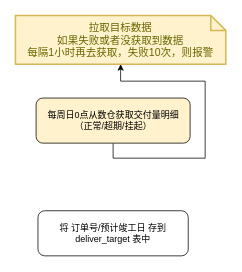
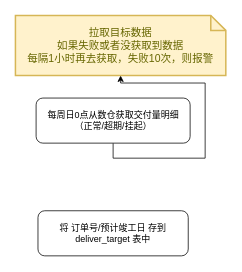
- <mxCell id="5" value="拉取目标数据&lt;br&gt;如果失败或者没获取到数据&lt;br&gt;每隔1小时再去获取，失败10次，则报警" style="shape=note;strokeWidth=2;fontSize=14;size=20;whiteSpace=wrap;html=1;fillColor=#fff2cc;strokeColor=#d6b656;fontColor=#666600;fontFamily=Helvetica;" parent="1" vertex="1"><mxGeometry x="20" y="20" width="280" height="65" as="geometry" /></mxCell>
+ <mxCell id="5" value="拉取目标数据&lt;br&gt;如果失败或者没获取到数据&lt;br&gt;每隔1小时再去获取，失败10次，则报警" style="shape=note;strokeWidth=2;fontSize=14;size=20;whiteSpace=wrap;html=1;fillColor=#fff2cc;strokeColor=#d6b656;fontColor=#666600;fontFamily=Helvetica;" parent="1" vertex="1"><mxGeometry x="20" width="280" height="80" as="geometry" y="20" /></mxCell>
- <mxCell id="3" value="每周日0点从数仓获取交付量明细&lt;br&gt;（正常/超期/挂起）" style="rounded=1;whiteSpace=wrap;html=1;fillColor=#fff2cc;" parent="1" vertex="1"><mxGeometry x="47.5" y="130" width="205" height="60" as="geometry" /></mxCell>
+ <mxCell id="3" value="每周日0点从数仓获取交付量明细&lt;br&gt;（正常/超期/挂起）" style="rounded=1;whiteSpace=wrap;html=1;" parent="1" vertex="1"><mxGeometry x="47.5" y="130" width="205" height="60" as="geometry" /></mxCell>
